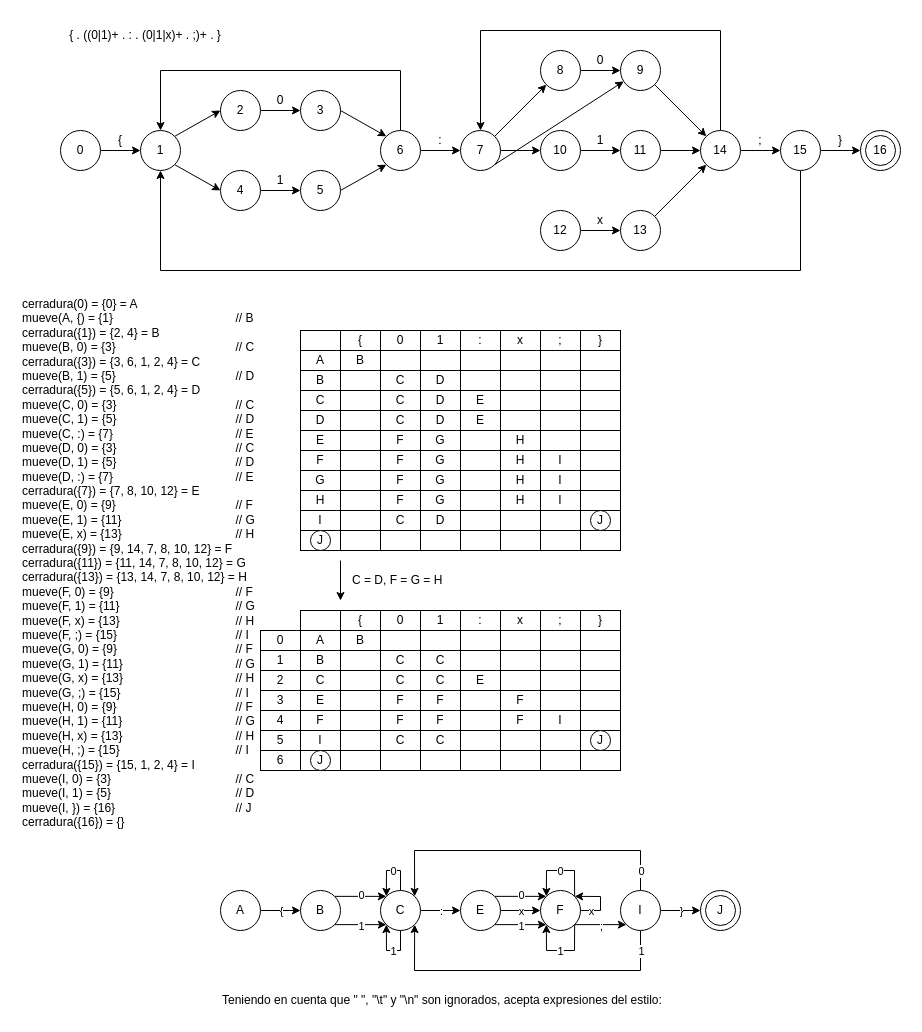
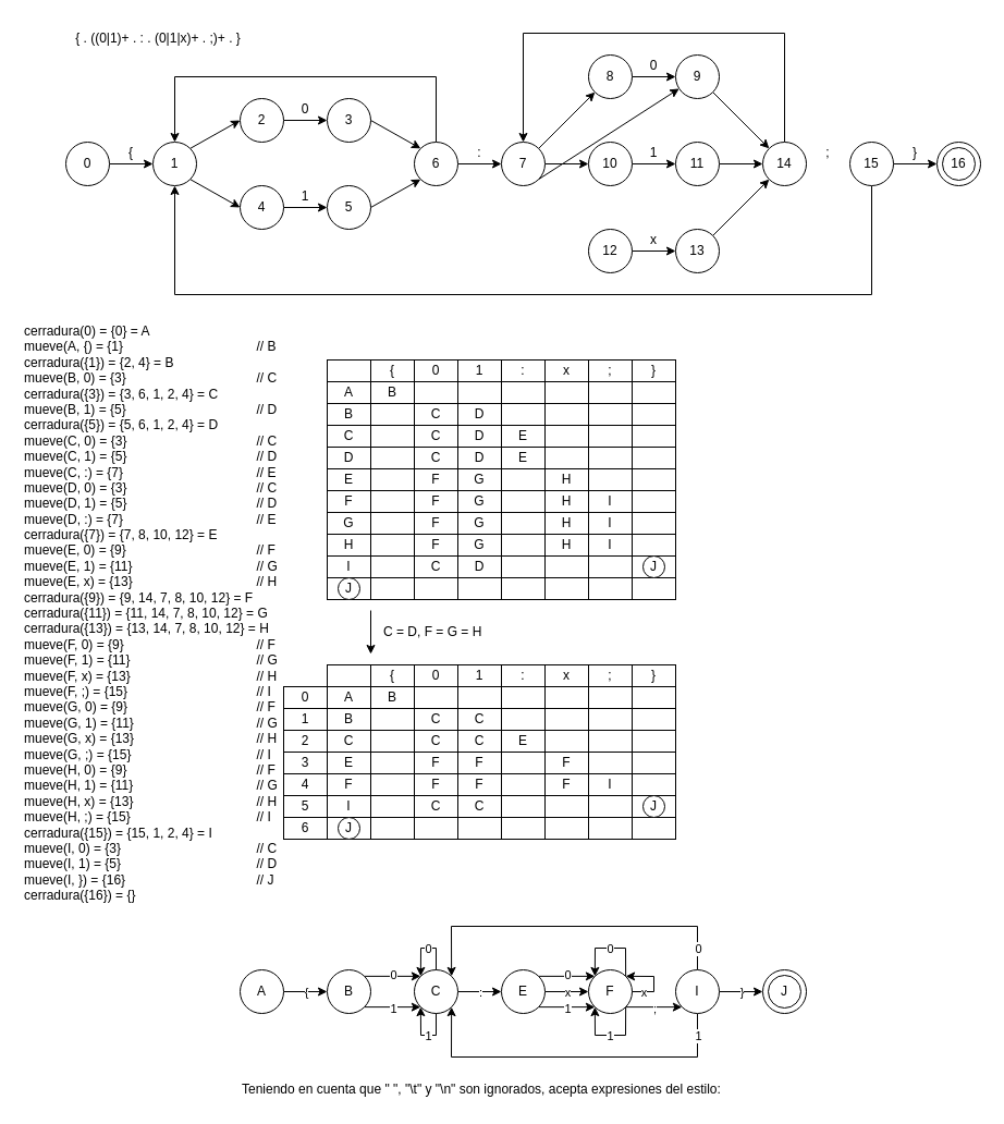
- <mxCell id="37" style="edgeStyle=none;rounded=0;orthogonalLoop=1;jettySize=auto;html=1;exitX=1;exitY=0.5;exitDx=0;exitDy=0;entryX=0;entryY=0.5;entryDx=0;entryDy=0;" parent="1" source="38" target="46" edge="1"><mxGeometry relative="1" as="geometry" /></mxCell>
